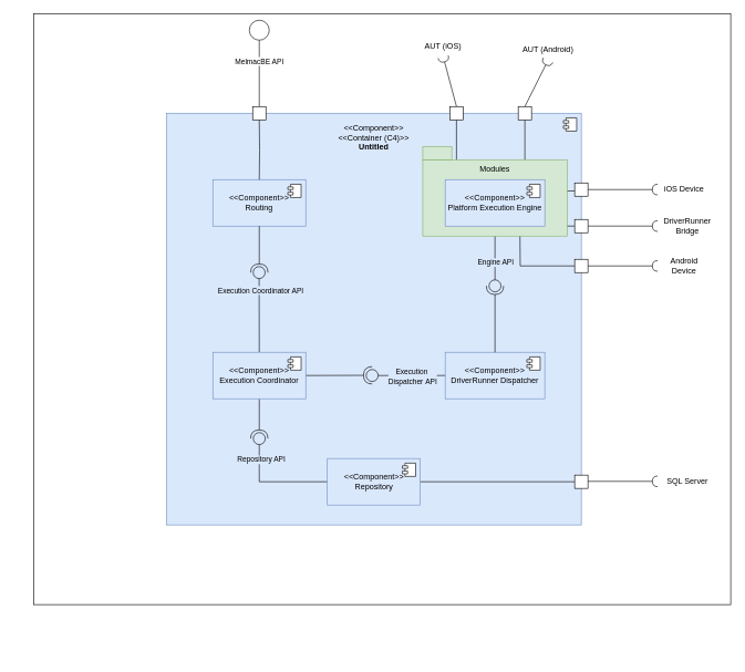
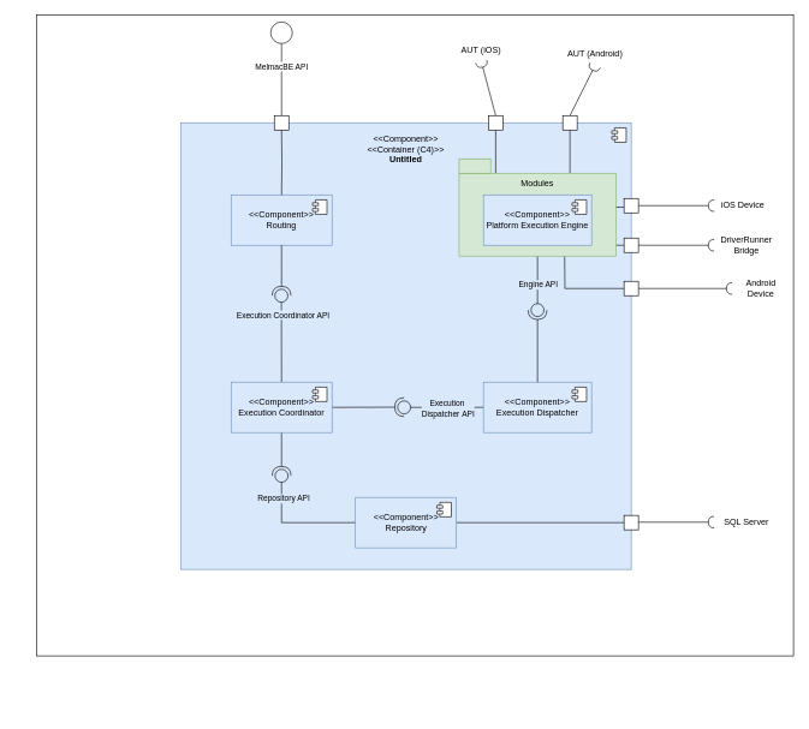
- <mxCell id="50" value="Android Device" style="text;html=1;align=center;verticalAlign=middle;whiteSpace=wrap;rounded=0;" parent="8" vertex="1"><mxGeometry x="990" y="385" width="80" height="30" as="geometry" /></mxCell>
+ <mxCell id="50" value="Android Device" style="text;html=1;align=center;verticalAlign=middle;whiteSpace=wrap;rounded=0;" parent="8" vertex="1"><mxGeometry x="1015" y="385" width="80" height="30" as="geometry" /></mxCell>
- <mxCell id="28" value="&amp;lt;&amp;lt;Component&amp;gt;&amp;gt;&lt;div&gt;DriverRunner Dispatcher&lt;/div&gt;" style="html=1;dropTarget=0;whiteSpace=wrap;fillColor=#dae8fc;strokeColor=#6c8ebf;" parent="8" vertex="1"><mxGeometry x="670" y="530" width="150" height="70" as="geometry" /></mxCell>
+ <mxCell id="28" value="&amp;lt;&amp;lt;Component&amp;gt;&amp;gt;&lt;div&gt;Execution Dispatcher&lt;/div&gt;" style="html=1;dropTarget=0;whiteSpace=wrap;fillColor=#dae8fc;strokeColor=#6c8ebf;" parent="8" vertex="1"><mxGeometry x="670" y="530" width="150" height="70" as="geometry" /></mxCell>
